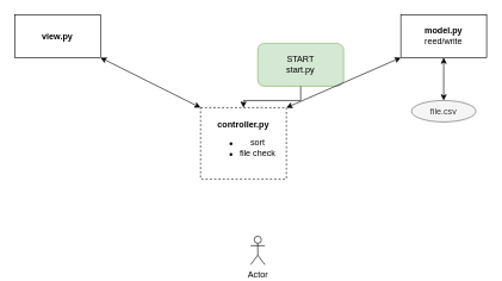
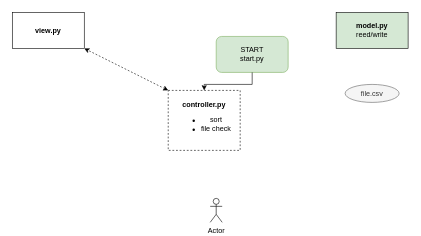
- <mxCell id="6" value="&lt;div&gt;&lt;b&gt;model.py&lt;br&gt;&lt;/b&gt;&lt;/div&gt;&lt;div align=&quot;center&quot;&gt;reed/write&lt;/div&gt;" style="rounded=0;whiteSpace=wrap;html=1;" parent="1" vertex="1"><mxGeometry x="560" y="20" width="120" height="60" as="geometry" /></mxCell>
+ <mxCell id="6" value="&lt;div&gt;&lt;b&gt;model.py&lt;br&gt;&lt;/b&gt;&lt;/div&gt;&lt;div align=&quot;center&quot;&gt;reed/write&lt;/div&gt;" style="rounded=0;whiteSpace=wrap;html=1;fillColor=#d5e8d4;" parent="1" vertex="1"><mxGeometry x="560" y="20" width="120" height="60" as="geometry" /></mxCell>
- <mxCell id="9" value="" style="endArrow=classic;startArrow=classic;html=1;rounded=0;exitX=0;exitY=0;exitDx=0;exitDy=0;entryX=1;entryY=1;entryDx=0;entryDy=0;" parent="1" source="4" target="5" edge="1"><mxGeometry width="50" height="50" relative="1" as="geometry"><mxPoint x="410" y="130" as="sourcePoint" /><mxPoint x="570" y="90" as="targetPoint" /></mxGeometry></mxCell>
+ <mxCell id="9" value="" style="endArrow=classic;startArrow=classic;html=1;rounded=0;exitX=0;exitY=0;exitDx=0;exitDy=0;entryX=1;entryY=1;entryDx=0;entryDy=0;dashed=1;" parent="1" source="4" target="5" edge="1"><mxGeometry width="50" height="50" relative="1" as="geometry"><mxPoint x="410" y="130" as="sourcePoint" /><mxPoint x="570" y="90" as="targetPoint" /></mxGeometry></mxCell>
- <mxCell id="7" value="" style="endArrow=classic;startArrow=classic;html=1;rounded=0;exitX=1;exitY=0;exitDx=0;exitDy=0;entryX=0;entryY=1;entryDx=0;entryDy=0;" parent="1" source="4" target="6" edge="1"><mxGeometry width="50" height="50" relative="1" as="geometry"><mxPoint x="120" y="180" as="sourcePoint" /><mxPoint x="370" y="530" as="targetPoint" /></mxGeometry></mxCell>
- <mxCell id="10" value="" style="endArrow=classic;startArrow=classic;html=1;rounded=0;exitX=0.5;exitY=0;exitDx=0;exitDy=0;entryX=0.5;entryY=1;entryDx=0;entryDy=0;" parent="1" source="8" target="6" edge="1"><mxGeometry width="50" height="50" relative="1" as="geometry"><mxPoint x="410" y="130" as="sourcePoint" /><mxPoint x="570" y="90" as="targetPoint" /></mxGeometry></mxCell>
